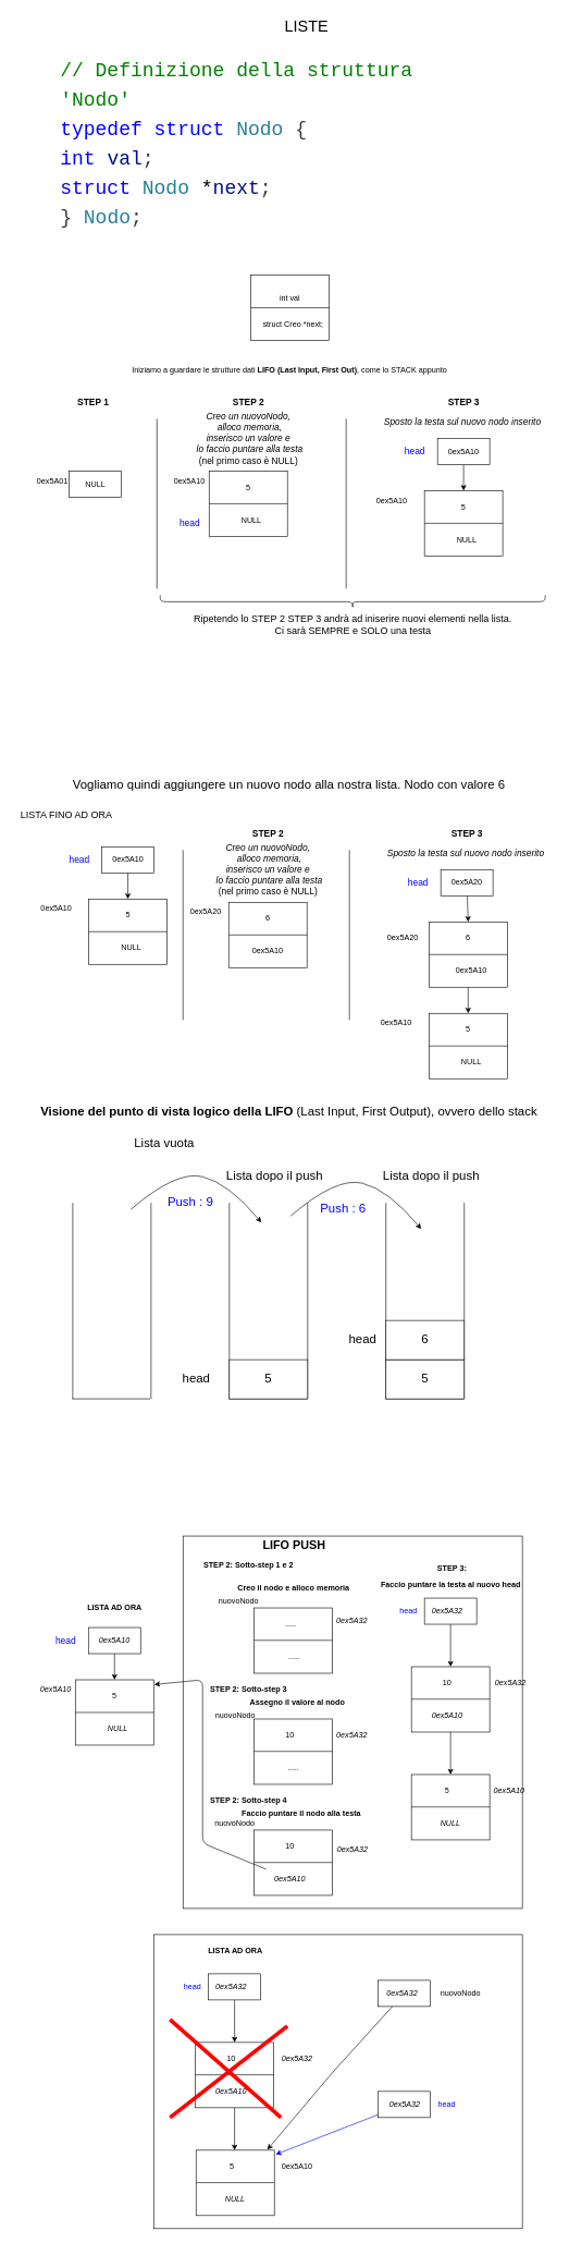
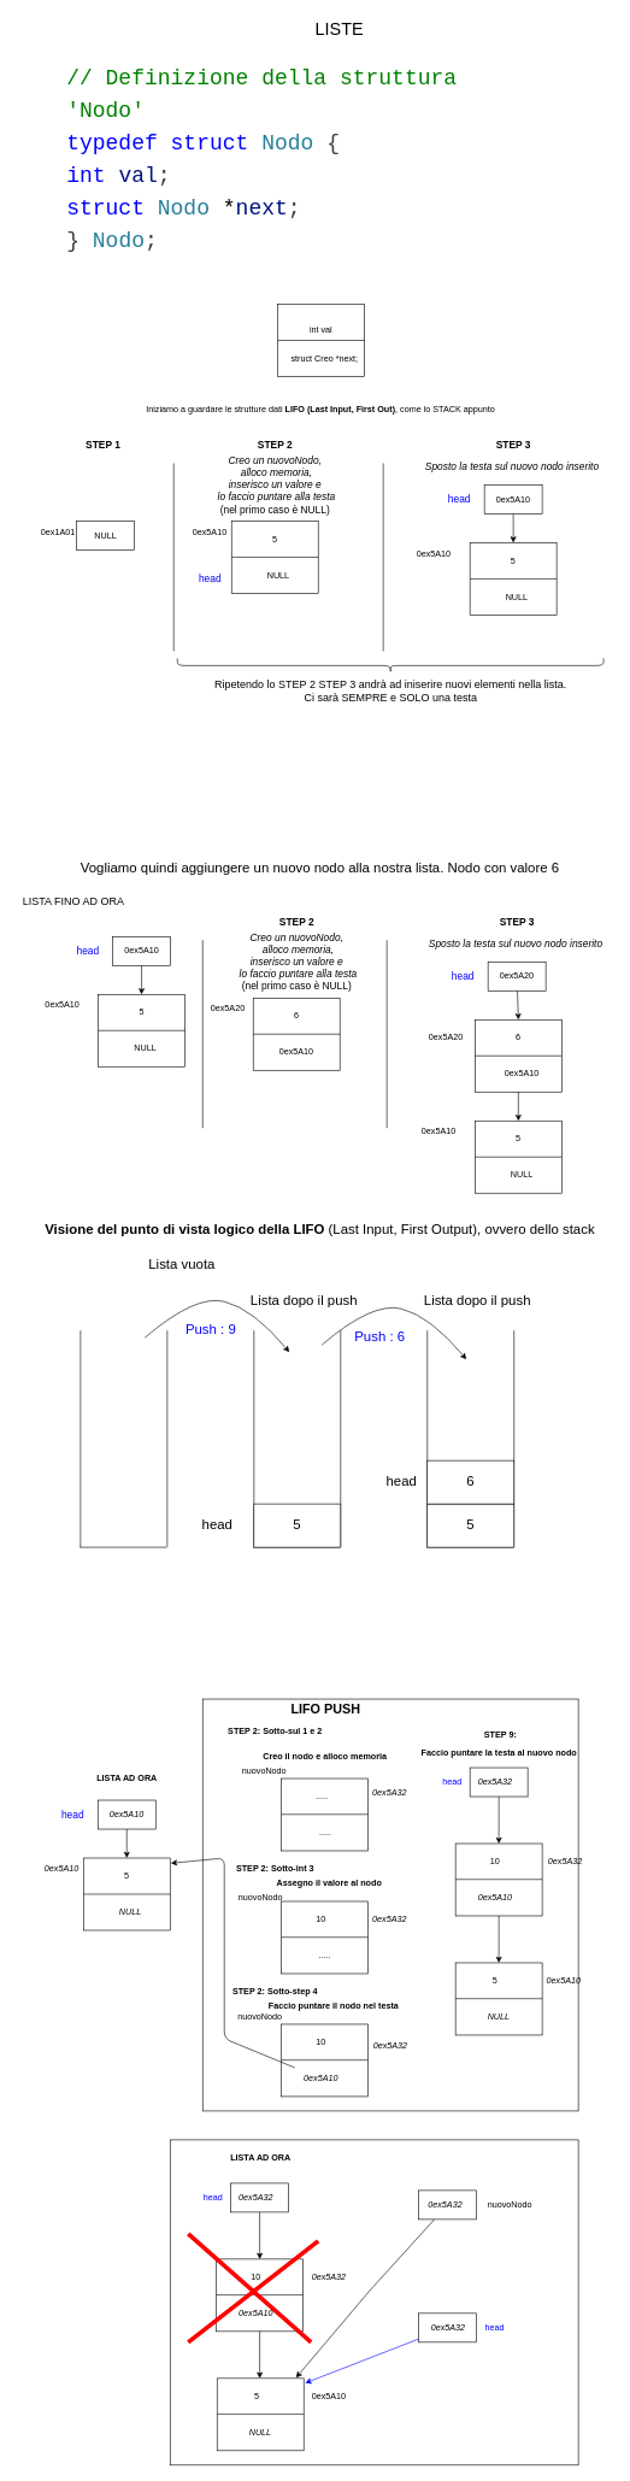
- <mxCell id="23" value="0ex5A01" style="text;html=1;strokeColor=none;fillColor=none;align=center;verticalAlign=middle;whiteSpace=wrap;rounded=0;" parent="1" vertex="1"><mxGeometry y="720" width="100" height="30" as="geometry" x="30" /></mxCell>
+ <mxCell id="23" value="0ex1A01" style="text;html=1;strokeColor=none;fillColor=none;align=center;verticalAlign=middle;whiteSpace=wrap;rounded=0;" parent="1" vertex="1"><mxGeometry y="720" width="100" height="30" as="geometry" x="30" /></mxCell>
- <mxCell id="121" value="&lt;b&gt;STEP 2: Sotto-step 1 e 2&lt;/b&gt;" style="text;html=1;align=center;verticalAlign=middle;resizable=0;points=[];autosize=1;strokeColor=none;fillColor=none;" vertex="1" parent="1"><mxGeometry x="300" y="2380" width="160" height="30" as="geometry" /></mxCell>
+ <mxCell id="121" value="&lt;b&gt;STEP 2: Sotto-sul 1 e 2&lt;/b&gt;" style="text;html=1;align=center;verticalAlign=middle;resizable=0;points=[];autosize=1;strokeColor=none;fillColor=none;" vertex="1" parent="1"><mxGeometry x="300" y="2380" width="160" height="30" as="geometry" /></mxCell>
- <mxCell id="146" value="STEP 3:" style="text;html=1;align=center;verticalAlign=middle;resizable=0;points=[];autosize=1;strokeColor=none;fillColor=none;fontStyle=1" vertex="1" parent="1"><mxGeometry x="657" y="2385" width="70" height="30" as="geometry" /></mxCell>
+ <mxCell id="146" value="STEP 9:" style="text;html=1;align=center;verticalAlign=middle;resizable=0;points=[];autosize=1;strokeColor=none;fillColor=none;fontStyle=1" vertex="1" parent="1"><mxGeometry x="657" y="2385" width="70" height="30" as="geometry" /></mxCell>
- <mxCell id="192" value="Faccio puntare la testa al nuovo head" style="text;html=1;align=center;verticalAlign=middle;resizable=0;points=[];autosize=1;strokeColor=none;fillColor=none;fontStyle=1" vertex="1" parent="1"><mxGeometry x="570" y="2410" width="240" height="30" as="geometry" /></mxCell>
+ <mxCell id="192" value="Faccio puntare la testa al nuovo nodo" style="text;html=1;align=center;verticalAlign=middle;resizable=0;points=[];autosize=1;strokeColor=none;fillColor=none;fontStyle=1" vertex="1" parent="1"><mxGeometry x="570" y="2410" width="240" height="30" as="geometry" /></mxCell>
- <mxCell id="122" value="&lt;b&gt;STEP 2: Sotto-step 3&lt;/b&gt;" style="text;html=1;align=center;verticalAlign=middle;resizable=0;points=[];autosize=1;strokeColor=none;fillColor=none;" vertex="1" parent="1"><mxGeometry x="310" y="2570" width="140" height="30" as="geometry" /></mxCell>
+ <mxCell id="122" value="&lt;b&gt;STEP 2: Sotto-int 3&lt;/b&gt;" style="text;html=1;align=center;verticalAlign=middle;resizable=0;points=[];autosize=1;strokeColor=none;fillColor=none;" vertex="1" parent="1"><mxGeometry x="310" y="2570" width="140" height="30" as="geometry" /></mxCell>
- <mxCell id="191" value="Faccio puntare il nodo alla testa" style="text;html=1;align=center;verticalAlign=middle;resizable=0;points=[];autosize=1;strokeColor=none;fillColor=none;fontStyle=1" vertex="1" parent="1"><mxGeometry x="356" y="2760" width="210" height="30" as="geometry" /></mxCell>
+ <mxCell id="191" value="Faccio puntare il nodo nel testa" style="text;html=1;align=center;verticalAlign=middle;resizable=0;points=[];autosize=1;strokeColor=none;fillColor=none;fontStyle=1" vertex="1" parent="1"><mxGeometry x="356" y="2760" width="210" height="30" as="geometry" /></mxCell>
